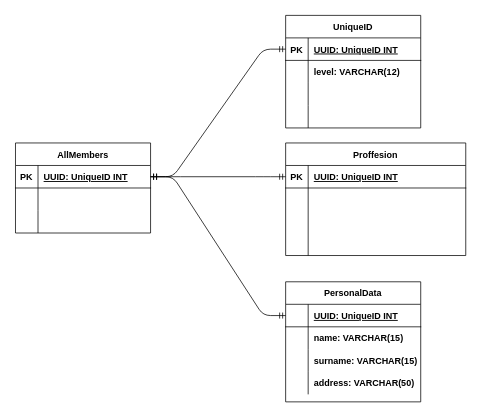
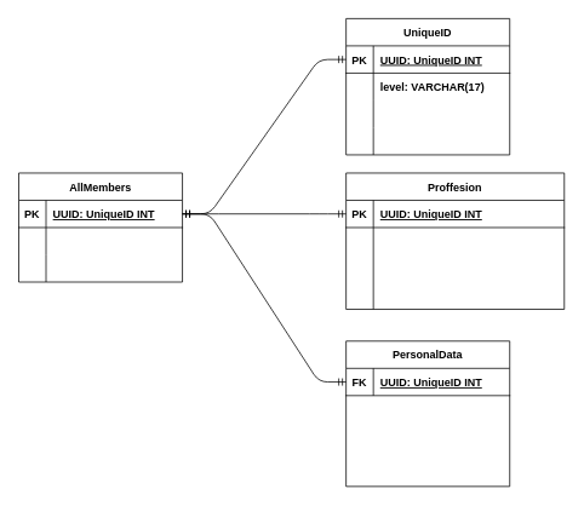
- <mxCell id="45" value="level: VARCHAR(12)" style="shape=partialRectangle;connectable=0;fillColor=none;top=0;left=0;bottom=0;right=0;align=left;spacingLeft=6;overflow=hidden;fontStyle=1" vertex="1" parent="43"><mxGeometry x="30" width="150" height="30" as="geometry" /></mxCell>
+ <mxCell id="45" value="level: VARCHAR(17)" style="shape=partialRectangle;connectable=0;fillColor=none;top=0;left=0;bottom=0;right=0;align=left;spacingLeft=6;overflow=hidden;fontStyle=1" vertex="1" parent="43"><mxGeometry x="30" width="150" height="30" as="geometry" /></mxCell>
+ <mxCell id="16" value="FK" style="shape=partialRectangle;connectable=0;fillColor=none;top=0;left=0;bottom=0;right=0;fontStyle=1;overflow=hidden;" vertex="1" parent="15"><mxGeometry width="30" height="30" as="geometry" /></mxCell>
- <mxCell id="20" value="name: VARCHAR(15)" style="shape=partialRectangle;connectable=0;fillColor=none;top=0;left=0;bottom=0;right=0;align=left;spacingLeft=6;overflow=hidden;fontStyle=1" vertex="1" parent="18"><mxGeometry x="30" width="150" height="30" as="geometry" /></mxCell>
- <mxCell id="23" value="surname: VARCHAR(15)" style="shape=partialRectangle;connectable=0;fillColor=none;top=0;left=0;bottom=0;right=0;align=left;spacingLeft=6;overflow=hidden;fontStyle=1" vertex="1" parent="21"><mxGeometry x="30" width="150" height="30" as="geometry" /></mxCell>
- <mxCell id="26" value="address: VARCHAR(50)" style="shape=partialRectangle;connectable=0;fillColor=none;top=0;left=0;bottom=0;right=0;align=left;spacingLeft=6;overflow=hidden;fontStyle=1" vertex="1" parent="24"><mxGeometry x="30" width="150" height="30" as="geometry" /></mxCell>
